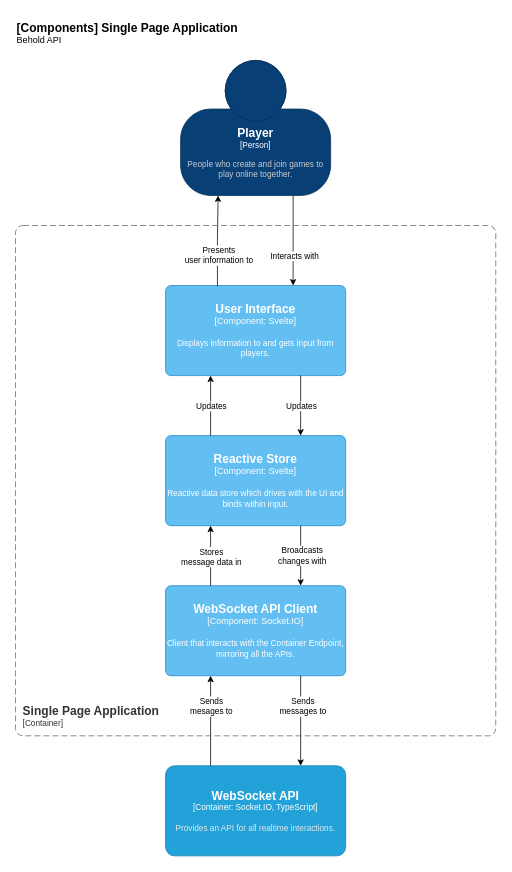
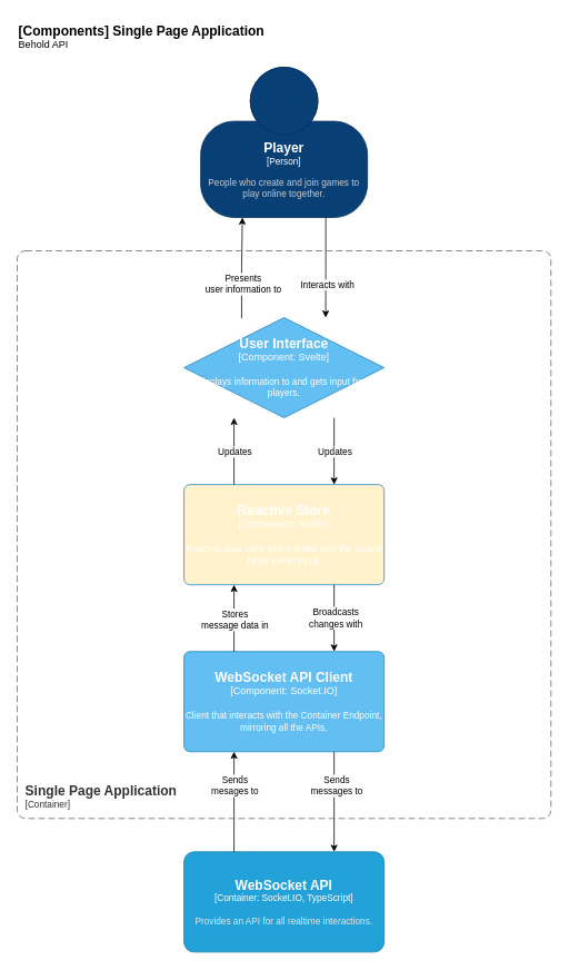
- <mxCell id="5" value="&lt;font style=&quot;font-size: 16px&quot;&gt;&lt;b&gt;User Interface&lt;/b&gt;&lt;/font&gt;&lt;div&gt;[Component: Svelte]&lt;/div&gt;&lt;br&gt;&lt;div&gt;&lt;font style=&quot;font-size: 11px&quot;&gt;Displays information to and gets input from players.&lt;/font&gt;&lt;/div&gt;" style="rounded=1;whiteSpace=wrap;html=1;labelBackgroundColor=none;fillColor=#63BEF2;fontColor=#ffffff;align=center;arcSize=6;strokeColor=#2086C9;metaEdit=1;resizable=0;points=[[0.25,0,0],[0.5,0,0],[0.75,0,0],[1,0.25,0],[1,0.5,0],[1,0.75,0],[0.75,1,0],[0.5,1,0],[0.25,1,0],[0,0.75,0],[0,0.5,0],[0,0.25,0]];" vertex="1" parent="1"><mxGeometry x="220" y="380" width="240" height="120" as="geometry" /></mxCell>
+ <mxCell id="5" value="&lt;font style=&quot;font-size: 16px&quot;&gt;&lt;b&gt;User Interface&lt;/b&gt;&lt;/font&gt;&lt;div&gt;[Component: Svelte]&lt;/div&gt;&lt;br&gt;&lt;div&gt;&lt;font style=&quot;font-size: 11px&quot;&gt;Displays information to and gets input from players.&lt;/font&gt;&lt;/div&gt;" style="rhombus;whiteSpace=wrap;html=1;labelBackgroundColor=none;fillColor=#63BEF2;fontColor=#ffffff;align=center;arcSize=6;strokeColor=#2086C9;metaEdit=1;resizable=0;points=[[0.25,0,0],[0.5,0,0],[0.75,0,0],[1,0.25,0],[1,0.5,0],[1,0.75,0],[0.75,1,0],[0.5,1,0],[0.25,1,0],[0,0.75,0],[0,0.5,0],[0,0.25,0]];" vertex="1" parent="1"><mxGeometry x="220" y="380" width="240" height="120" as="geometry" /></mxCell>
- <mxCell id="4" value="&lt;font style=&quot;font-size: 16px&quot;&gt;&lt;b&gt;Reactive Store&lt;/b&gt;&lt;/font&gt;&lt;div&gt;[Component: Svelte]&lt;/div&gt;&lt;br&gt;&lt;div&gt;&lt;font style=&quot;font-size: 11px&quot;&gt;Reactive data store which drives with the UI and binds within input.&lt;/font&gt;&lt;/div&gt;" style="rounded=1;whiteSpace=wrap;html=1;labelBackgroundColor=none;fillColor=#63BEF2;fontColor=#ffffff;align=center;arcSize=6;strokeColor=#2086C9;metaEdit=1;resizable=0;points=[[0.25,0,0],[0.5,0,0],[0.75,0,0],[1,0.25,0],[1,0.5,0],[1,0.75,0],[0.75,1,0],[0.5,1,0],[0.25,1,0],[0,0.75,0],[0,0.5,0],[0,0.25,0]];" vertex="1" parent="1"><mxGeometry x="220" y="580" width="240" height="120" as="geometry" /></mxCell>
+ <mxCell id="4" value="&lt;font style=&quot;font-size: 16px&quot;&gt;&lt;b&gt;Reactive Store&lt;/b&gt;&lt;/font&gt;&lt;div&gt;[Component: Svelte]&lt;/div&gt;&lt;br&gt;&lt;div&gt;&lt;font style=&quot;font-size: 11px&quot;&gt;Reactive data store which drives with the UI and binds within input.&lt;/font&gt;&lt;/div&gt;" style="rounded=1;whiteSpace=wrap;html=1;labelBackgroundColor=none;fillColor=#fff2cc;fontColor=#ffffff;align=center;arcSize=6;strokeColor=#2086C9;metaEdit=1;resizable=0;points=[[0.25,0,0],[0.5,0,0],[0.75,0,0],[1,0.25,0],[1,0.5,0],[1,0.75,0],[0.75,1,0],[0.5,1,0],[0.25,1,0],[0,0.75,0],[0,0.5,0],[0,0.25,0]];" vertex="1" parent="1"><mxGeometry x="220" y="580" width="240" height="120" as="geometry" /></mxCell>
